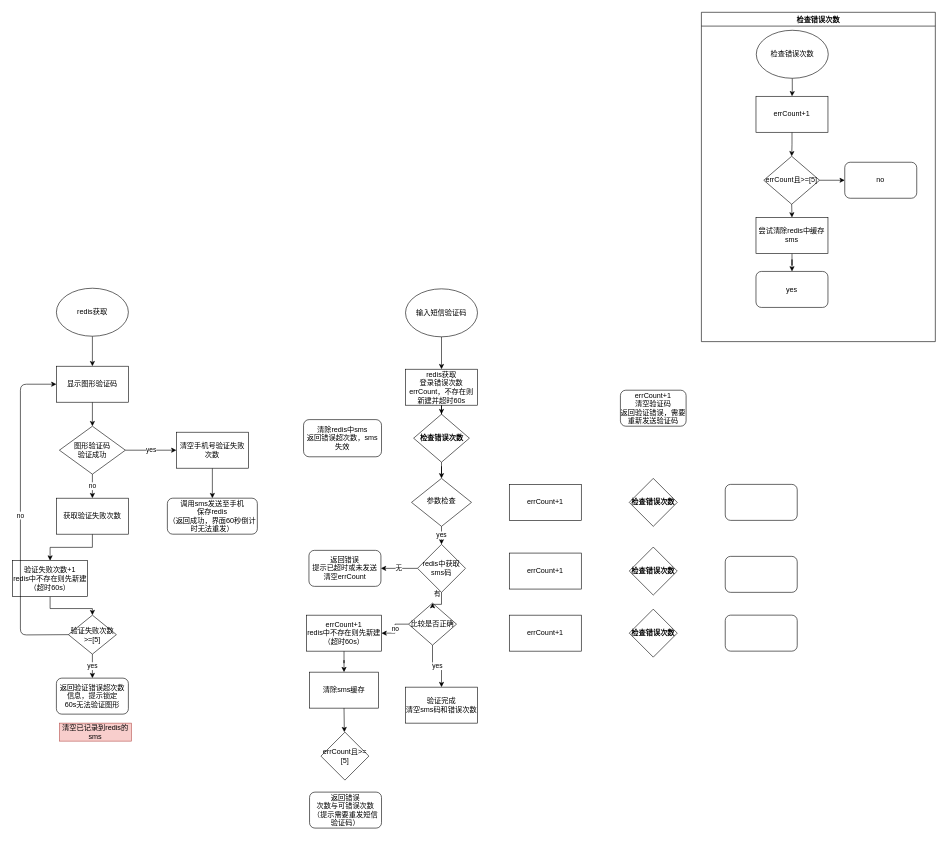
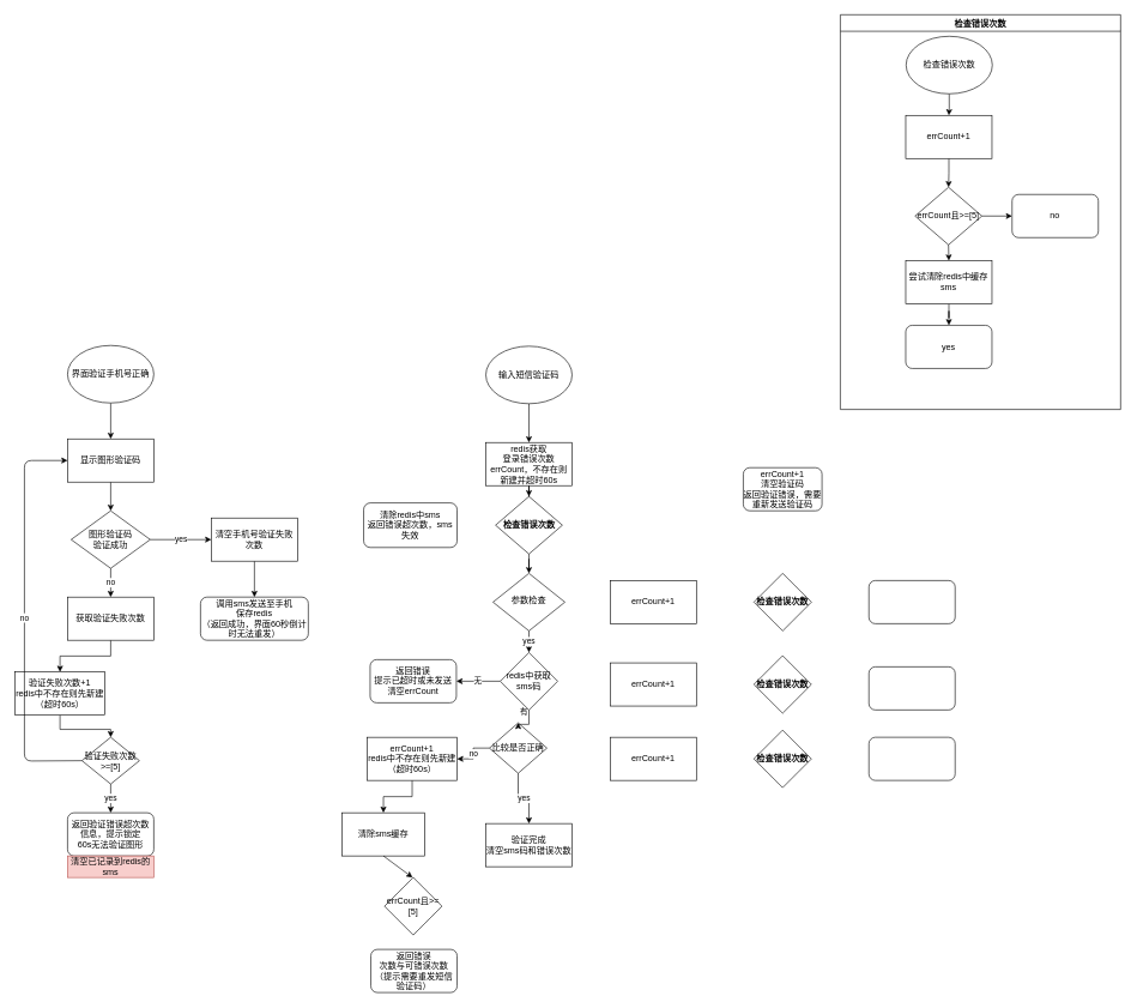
- <mxCell id="3" value="redis获取" style="ellipse;whiteSpace=wrap;html=1;" vertex="1" parent="1"><mxGeometry x="93" y="480" width="120" height="80" as="geometry" /></mxCell>
+ <mxCell id="3" value="界面验证手机号正确" style="ellipse;whiteSpace=wrap;html=1;" vertex="1" parent="1"><mxGeometry x="93" y="480" width="120" height="80" as="geometry" /></mxCell>
- <mxCell id="39" value="&lt;span&gt;清除sms缓存&lt;br&gt;&lt;/span&gt;" style="rounded=0;whiteSpace=wrap;html=1;" vertex="1" parent="1"><mxGeometry x="515" y="1120" width="115" height="60" as="geometry" /></mxCell>
+ <mxCell id="39" value="&lt;span&gt;清除sms缓存&lt;br&gt;&lt;/span&gt;" style="rounded=0;whiteSpace=wrap;html=1;" vertex="1" parent="1"><mxGeometry x="475" y="1130" width="115" height="60" as="geometry" /></mxCell>
- <mxCell id="36" value="清空已记录到redis的sms" style="rounded=0;whiteSpace=wrap;html=1;fillColor=#f8cecc;strokeColor=#b85450;" vertex="1" parent="1"><mxGeometry x="98" y="1205" width="120" height="30" as="geometry" /></mxCell>
+ <mxCell id="36" value="清空已记录到redis的sms" style="rounded=0;whiteSpace=wrap;html=1;fillColor=#f8cecc;strokeColor=#b85450;" vertex="1" parent="1"><mxGeometry x="93" y="1190" width="120" height="30" as="geometry" /></mxCell>
